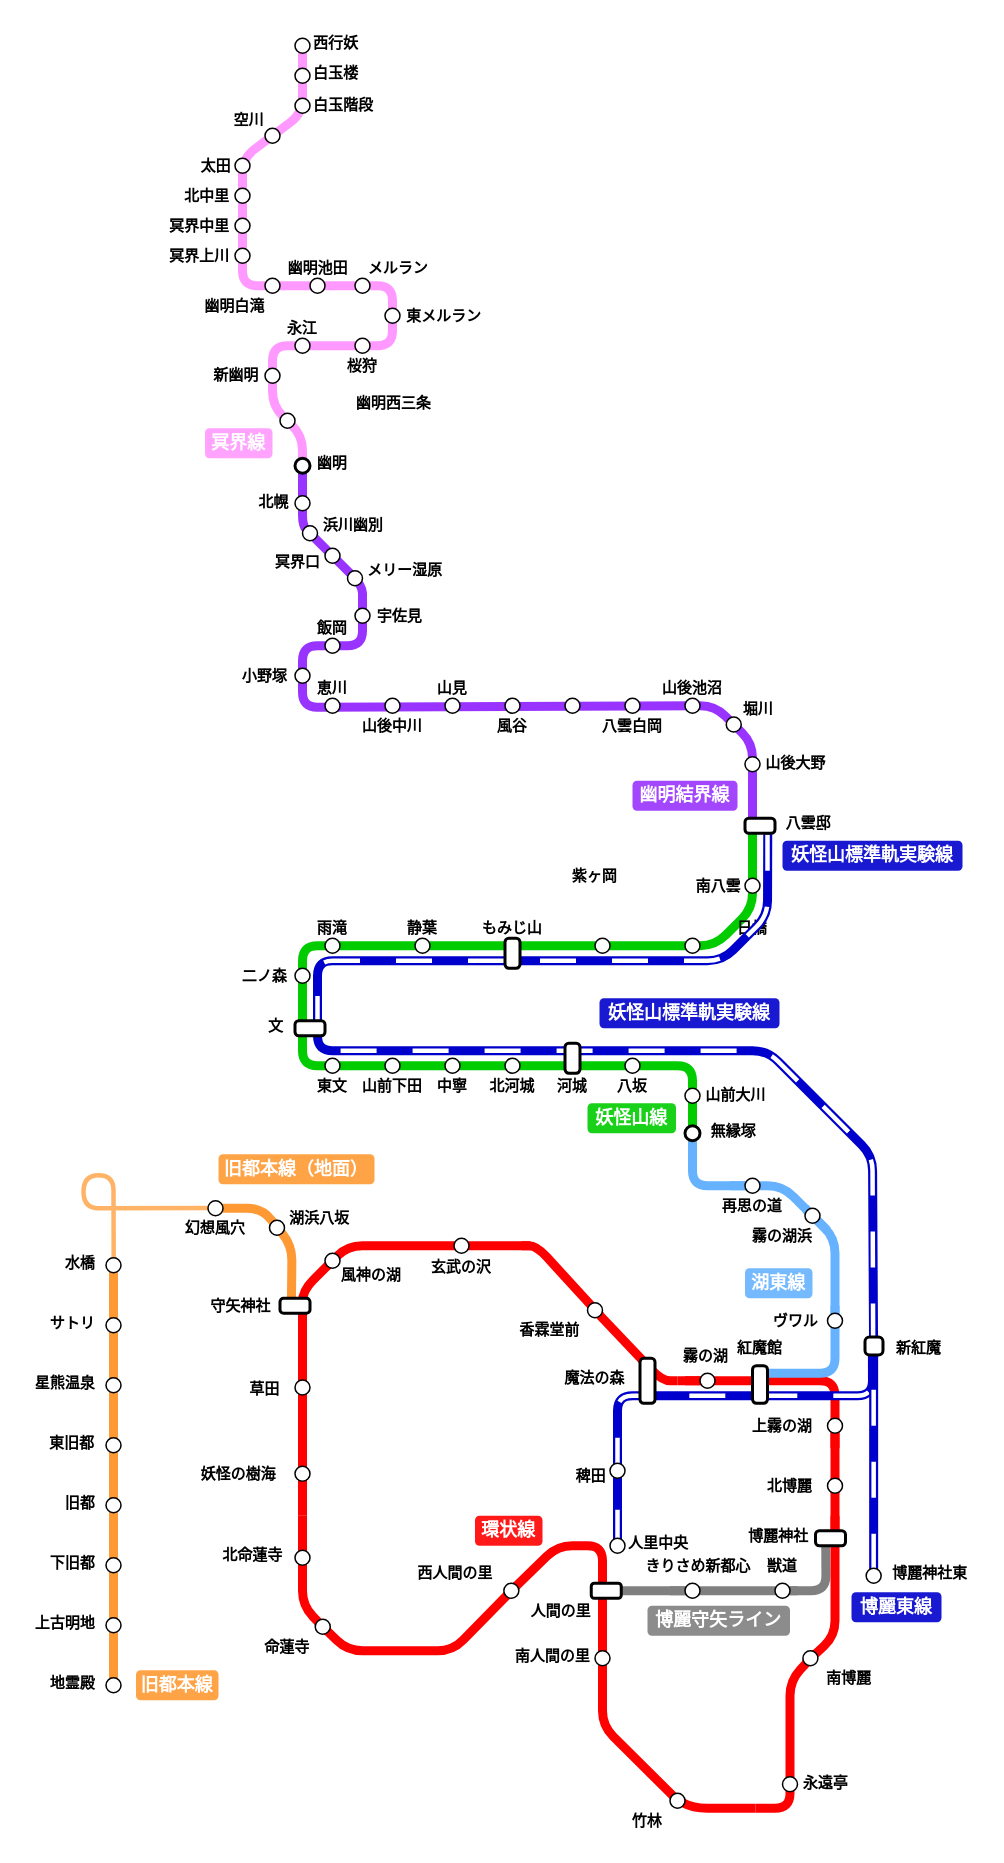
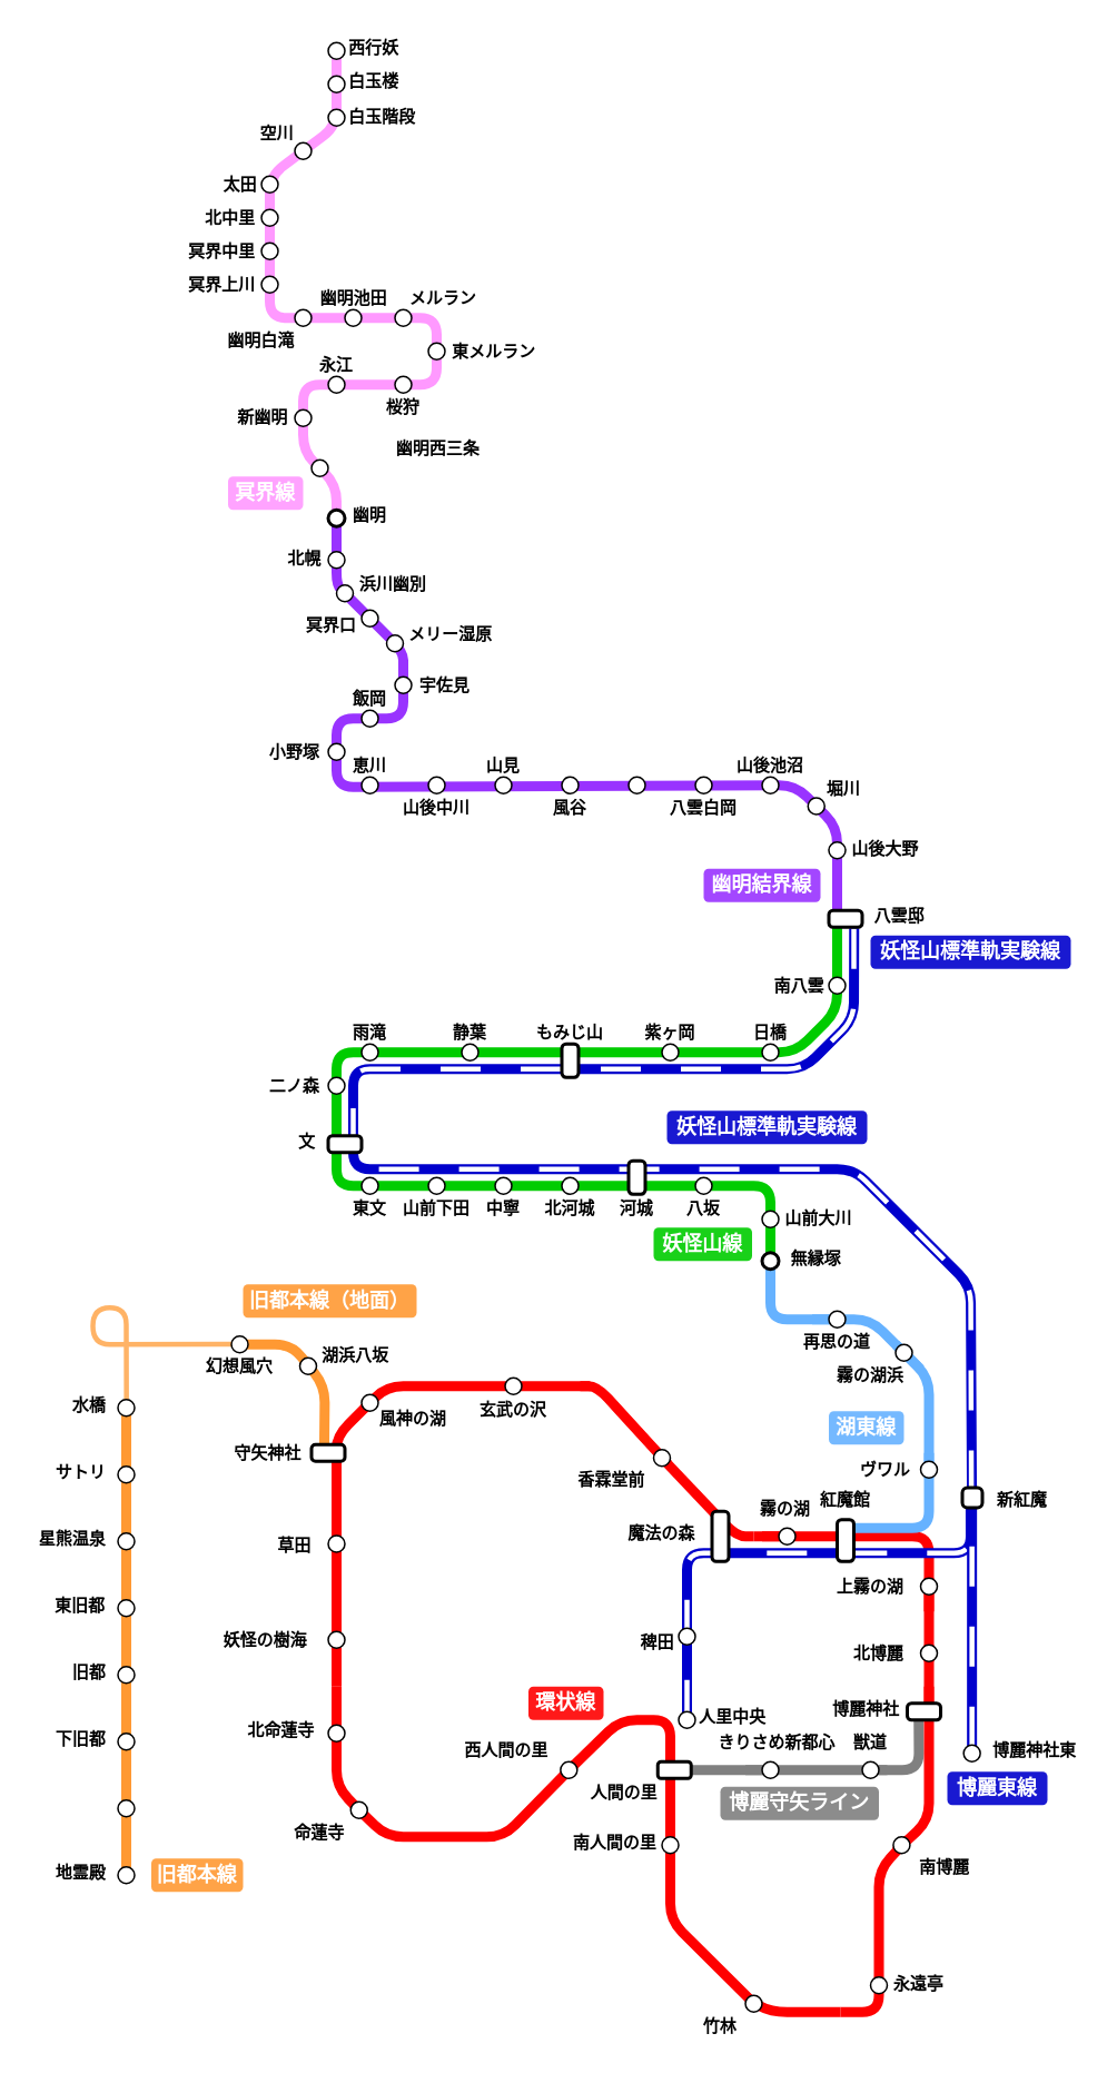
- <mxCell id="137" value="&lt;font style=&quot;font-size: 10px;&quot;&gt;&lt;b&gt;紫ヶ岡&lt;/b&gt;&lt;/font&gt;" style="text;html=1;strokeColor=none;fillColor=none;align=center;verticalAlign=middle;whiteSpace=wrap;rounded=0;fontSize=11;fontFamily=Helvetica;fontColor=default;" parent="1" vertex="1"><mxGeometry x="371" y="575" width="50" height="15" as="geometry" /></mxCell>
+ <mxCell id="137" value="&lt;font style=&quot;font-size: 10px;&quot;&gt;&lt;b&gt;紫ヶ岡&lt;/b&gt;&lt;/font&gt;" style="text;html=1;strokeColor=none;fillColor=none;align=center;verticalAlign=middle;whiteSpace=wrap;rounded=0;fontSize=11;fontFamily=Helvetica;fontColor=default;" parent="1" vertex="1"><mxGeometry x="376" y="610" width="50" height="15" as="geometry" /></mxCell>
- <mxCell id="138" value="&lt;font style=&quot;font-size: 10px;&quot;&gt;&lt;b&gt;日橋&lt;/b&gt;&lt;/font&gt;" style="text;html=1;strokeColor=none;fillColor=none;align=center;verticalAlign=middle;whiteSpace=wrap;rounded=0;fontSize=11;fontFamily=Helvetica;fontColor=default;" parent="1" vertex="1"><mxGeometry x="476" y="610" width="50" height="15" as="geometry" /></mxCell>
+ <mxCell id="138" value="&lt;font style=&quot;font-size: 10px;&quot;&gt;&lt;b&gt;日橋&lt;/b&gt;&lt;/font&gt;" style="text;html=1;strokeColor=none;fillColor=none;align=center;verticalAlign=middle;whiteSpace=wrap;rounded=0;fontSize=11;fontFamily=Helvetica;fontColor=default;" parent="1" vertex="1"><mxGeometry x="436" y="610" width="50" height="15" as="geometry" /></mxCell>
- <mxCell id="246" value="&lt;span style=&quot;font-size: 10px;&quot;&gt;&lt;b&gt;上古明地&lt;/b&gt;&lt;/span&gt;" style="text;html=1;strokeColor=none;fillColor=none;align=center;verticalAlign=middle;whiteSpace=wrap;rounded=0;fontSize=11;fontFamily=Helvetica;fontColor=default;" vertex="1" parent="1"><mxGeometry x="20" y="1073" width="46.17" height="15" as="geometry" /></mxCell>
